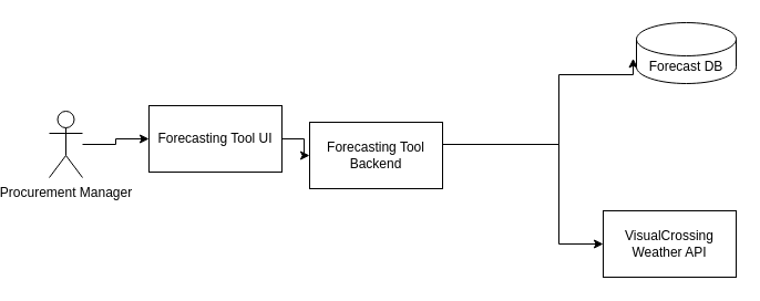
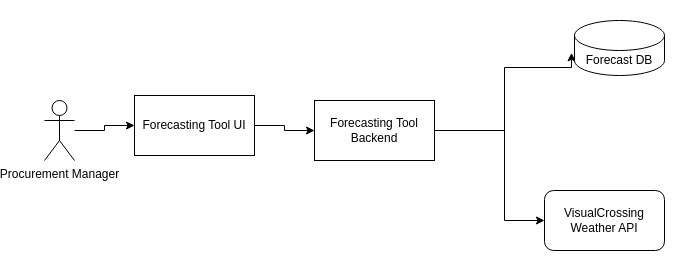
- <mxCell id="6" value="Forecasting Tool Backend" style="rounded=0;whiteSpace=wrap;html=1;" vertex="1" parent="1"><mxGeometry x="255" y="110" width="120" height="60" as="geometry" /></mxCell>
+ <mxCell id="6" value="Forecasting Tool Backend" style="rounded=0;whiteSpace=wrap;html=1;" vertex="1" parent="1"><mxGeometry x="290" y="100" width="120" height="60" as="geometry" /></mxCell>
- <mxCell id="10" value="VisualCrossing Weather API" style="rounded=0;whiteSpace=wrap;html=1;" vertex="1" parent="1"><mxGeometry x="520" y="190" width="120" height="60" as="geometry" /></mxCell>
+ <mxCell id="10" value="VisualCrossing Weather API" style="whiteSpace=wrap;html=1;rounded=1;" vertex="1" parent="1"><mxGeometry x="520" y="190" width="120" height="60" as="geometry" /></mxCell>
